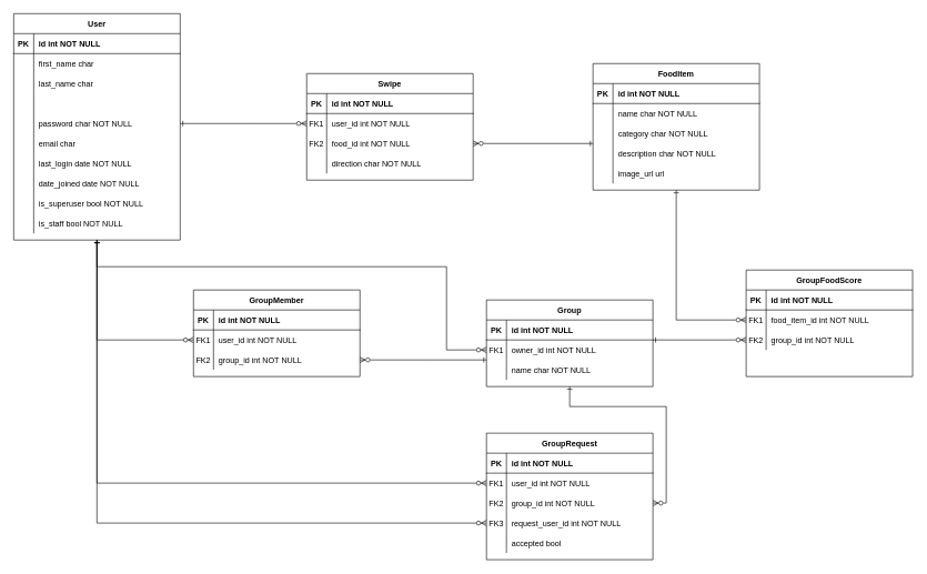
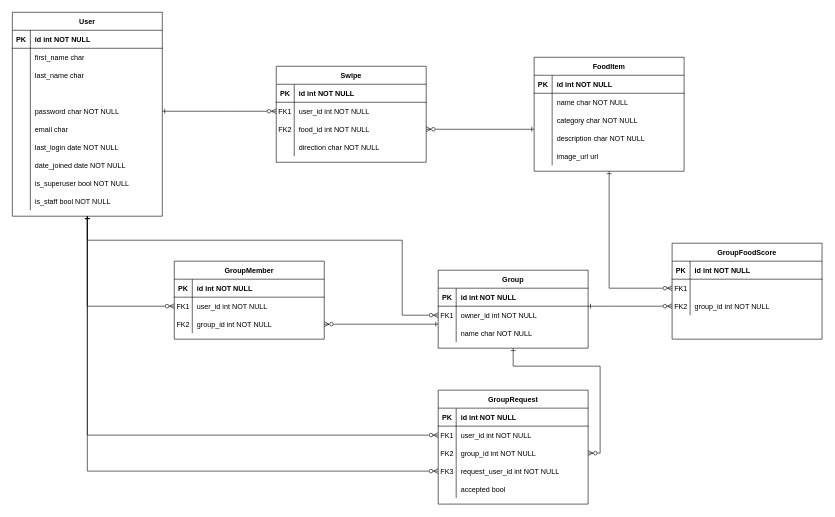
- <mxCell id="91" value="food_item_id int NOT NULL" style="shape=partialRectangle;overflow=hidden;connectable=0;fillColor=none;top=0;left=0;bottom=0;right=0;align=left;spacingLeft=6;" parent="89" vertex="1"><mxGeometry x="30" width="220" height="30" as="geometry"><mxRectangle width="220" height="30" as="alternateBounds" /></mxGeometry></mxCell>
